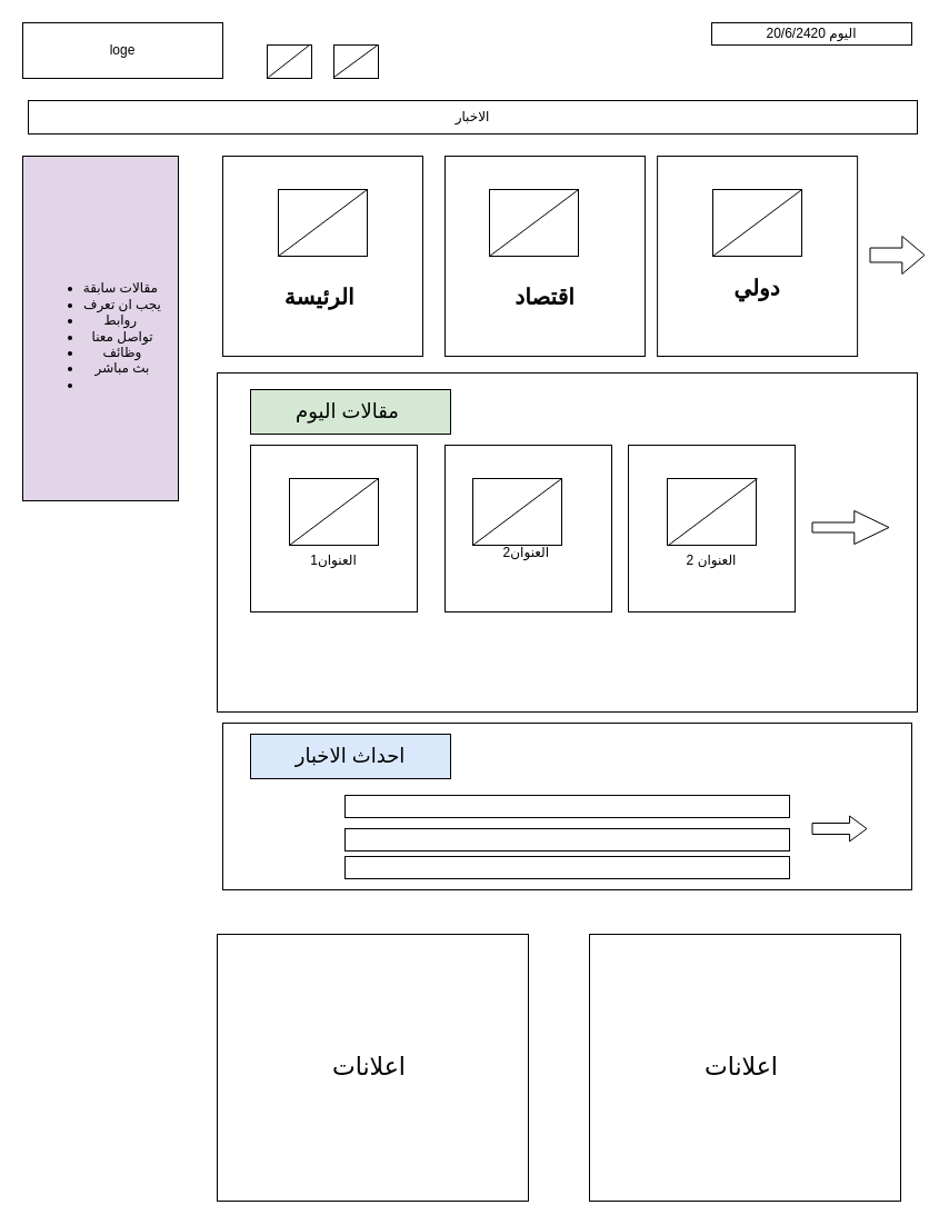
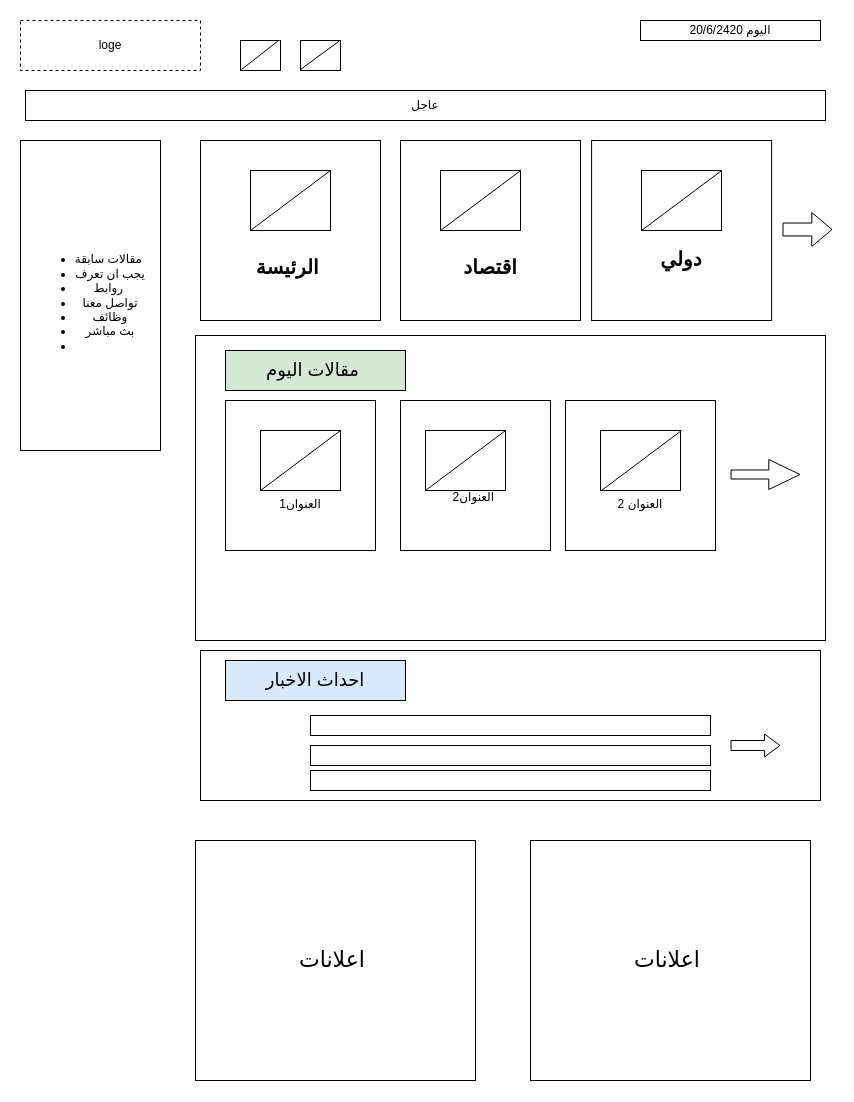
- <mxCell id="2" value="loge" style="rounded=0;whiteSpace=wrap;html=1;" parent="1" vertex="1"><mxGeometry x="20" y="20" width="180" height="50" as="geometry" /></mxCell>
+ <mxCell id="2" value="loge" style="rounded=0;whiteSpace=wrap;html=1;dashed=1;" parent="1" vertex="1"><mxGeometry x="20" y="20" width="180" height="50" as="geometry" /></mxCell>
- <mxCell id="8" value="&lt;div style=&quot;text-align: left&quot;&gt;&lt;span&gt;الاخبار&lt;/span&gt;&lt;/div&gt;" style="rounded=0;whiteSpace=wrap;html=1;" parent="1" vertex="1"><mxGeometry x="25" y="90" width="800" height="30" as="geometry" /></mxCell>
+ <mxCell id="8" value="&lt;div style=&quot;text-align: left&quot;&gt;&lt;span&gt;عاجل&lt;/span&gt;&lt;/div&gt;" style="rounded=0;whiteSpace=wrap;html=1;" parent="1" vertex="1"><mxGeometry x="25" y="90" width="800" height="30" as="geometry" /></mxCell>
- <mxCell id="9" value="&lt;div&gt;&lt;br&gt;&lt;/div&gt;&lt;ul&gt;&lt;li&gt;مقالات سابقة&amp;nbsp;&lt;/li&gt;&lt;li&gt;يجب ان تعرف&lt;/li&gt;&lt;li&gt;روابط&amp;nbsp;&lt;/li&gt;&lt;li&gt;تواصل معنا&lt;/li&gt;&lt;li&gt;وظائف&lt;/li&gt;&lt;li&gt;بث مباشر&lt;/li&gt;&lt;li&gt;&amp;nbsp;&lt;/li&gt;&lt;/ul&gt;" style="rounded=0;whiteSpace=wrap;html=1;fillColor=#e1d5e7;" parent="1" vertex="1"><mxGeometry x="20" y="140" width="140" height="310" as="geometry" /></mxCell>
+ <mxCell id="9" value="&lt;div&gt;&lt;br&gt;&lt;/div&gt;&lt;ul&gt;&lt;li&gt;مقالات سابقة&amp;nbsp;&lt;/li&gt;&lt;li&gt;يجب ان تعرف&lt;/li&gt;&lt;li&gt;روابط&amp;nbsp;&lt;/li&gt;&lt;li&gt;تواصل معنا&lt;/li&gt;&lt;li&gt;وظائف&lt;/li&gt;&lt;li&gt;بث مباشر&lt;/li&gt;&lt;li&gt;&amp;nbsp;&lt;/li&gt;&lt;/ul&gt;" style="rounded=0;whiteSpace=wrap;html=1;" parent="1" vertex="1"><mxGeometry x="20" y="140" width="140" height="310" as="geometry" /></mxCell>
